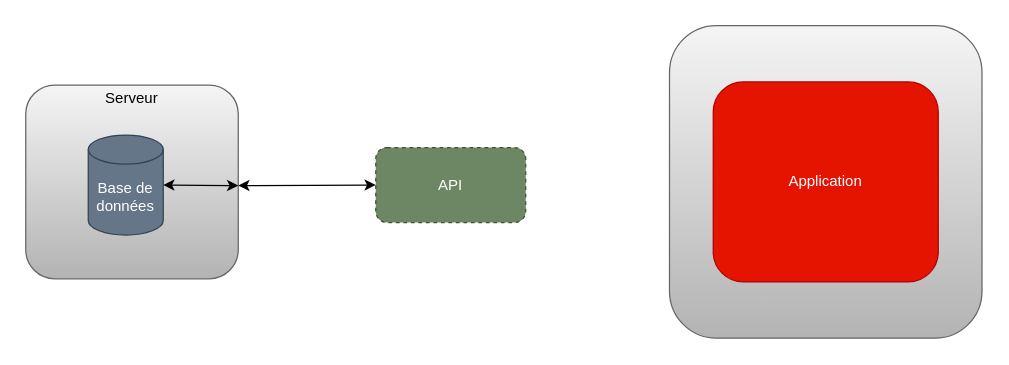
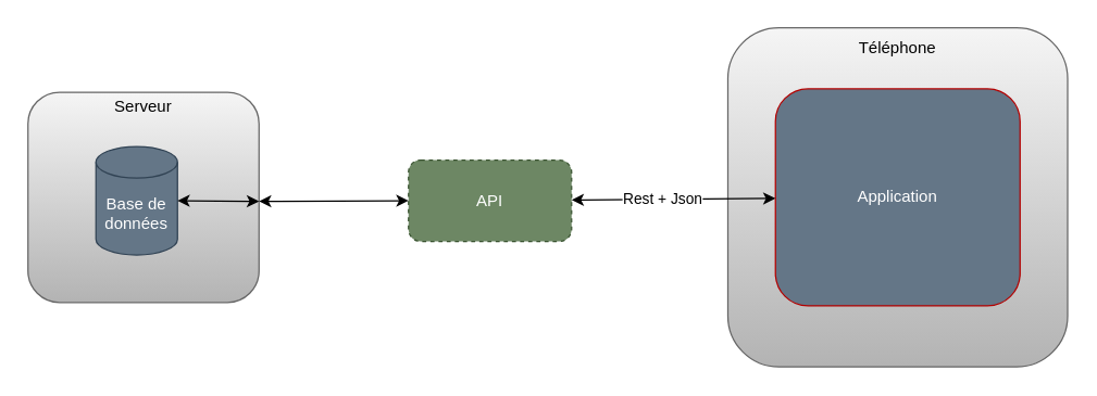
+ <mxCell id="3" value="Téléphone" style="text;html=1;strokeColor=none;fillColor=none;align=center;verticalAlign=middle;whiteSpace=wrap;rounded=0;" parent="1" vertex="1"><mxGeometry x="640" y="25" width="40" height="20" as="geometry" /></mxCell>
- <mxCell id="4" value="Application" style="rounded=1;whiteSpace=wrap;html=1;fillColor=#e51400;strokeColor=#B20000;fontColor=#ffffff;" parent="1" vertex="1"><mxGeometry x="570" y="65" width="180" height="160" as="geometry" /></mxCell>
+ <mxCell id="4" value="Application" style="rounded=1;whiteSpace=wrap;html=1;fillColor=#647687;strokeColor=#B20000;fontColor=#ffffff;" parent="1" vertex="1"><mxGeometry x="570" y="65" width="180" height="160" as="geometry" /></mxCell>
+ <mxCell id="10" value="" style="endArrow=classic;startArrow=classic;html=1;" parent="1" source="5" target="4" edge="1"><mxGeometry width="50" height="50" relative="1" as="geometry"><mxPoint x="210" y="205" as="sourcePoint" /><mxPoint x="380" y="205" as="targetPoint" /></mxGeometry></mxCell>
+ <mxCell id="11" value="Rest + Json" style="edgeLabel;html=1;align=center;verticalAlign=middle;resizable=0;points=[];" parent="10" vertex="1" connectable="0"><mxGeometry x="-0.107" y="1" relative="1" as="geometry"><mxPoint as="offset" /></mxGeometry></mxCell>
